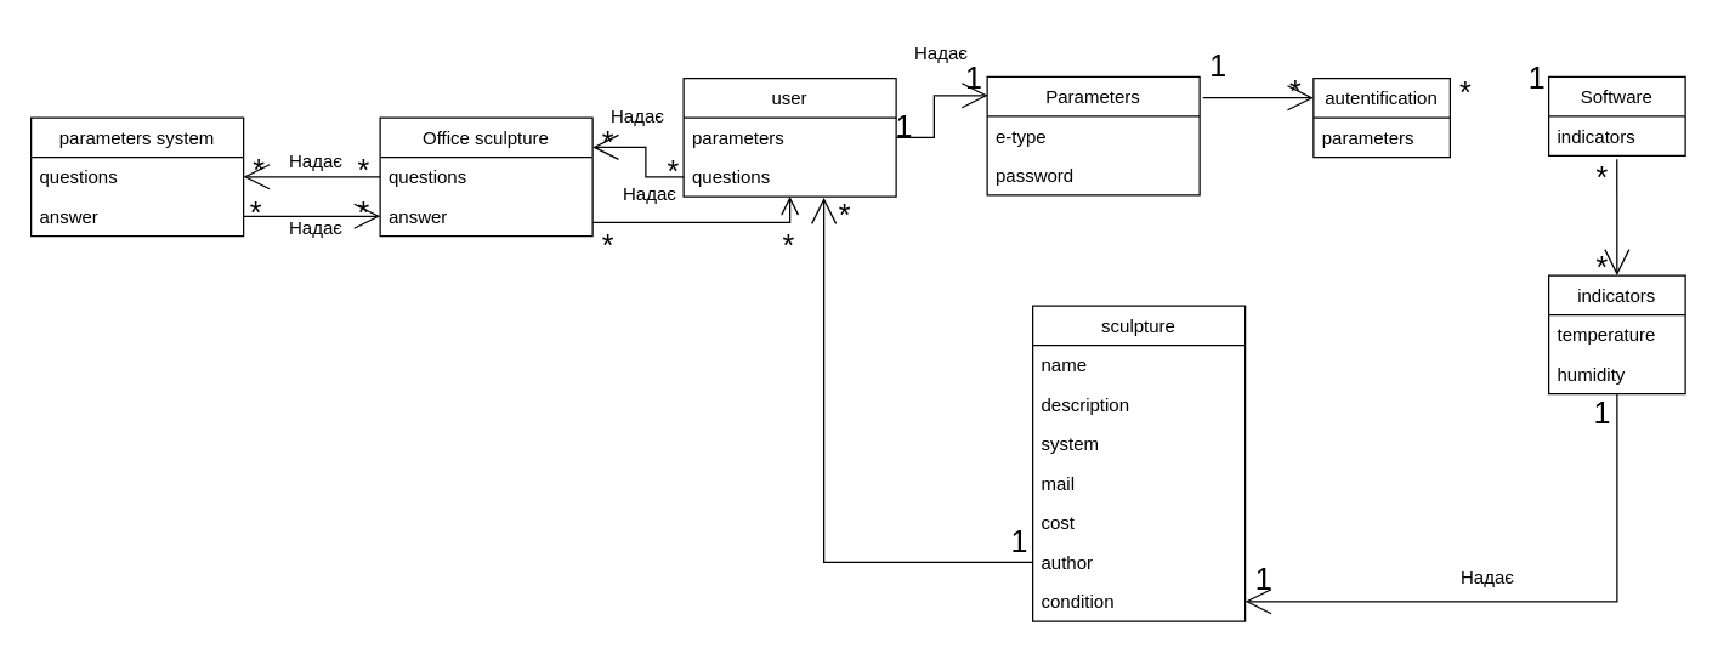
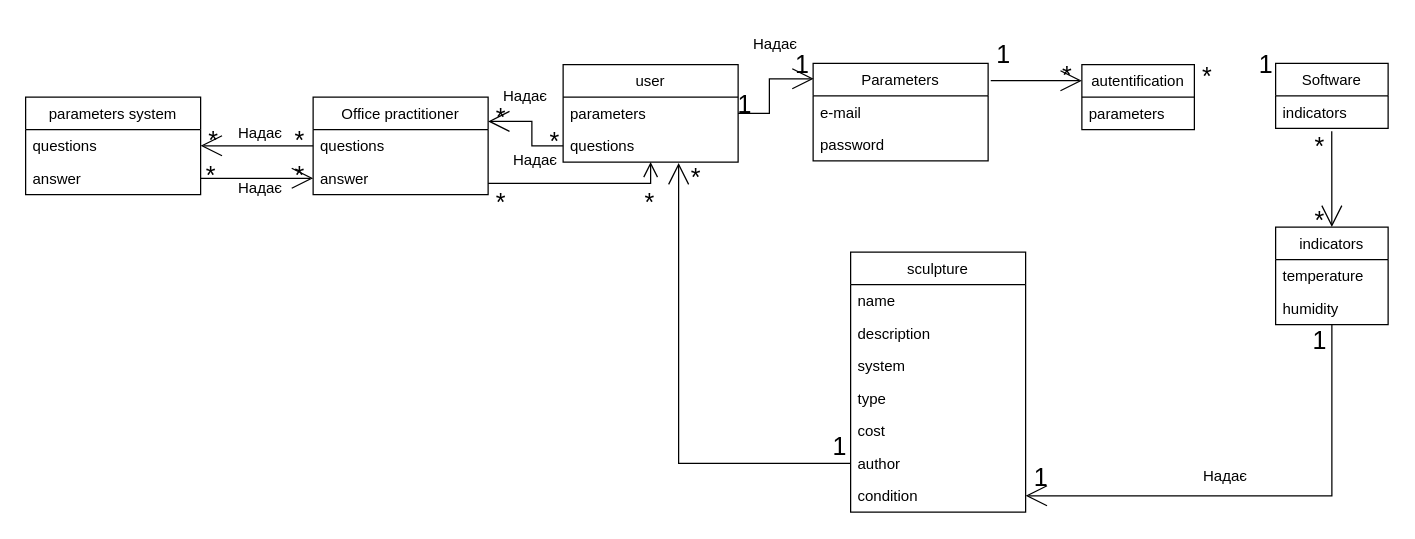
- <mxCell id="11" value="e-type" style="text;strokeColor=none;fillColor=none;align=left;verticalAlign=top;spacingLeft=4;spacingRight=4;overflow=hidden;rotatable=0;points=[[0,0.5],[1,0.5]];portConstraint=eastwest;" vertex="1" parent="10"><mxGeometry y="26" width="140" height="26" as="geometry" /></mxCell>
+ <mxCell id="11" value="e-mail" style="text;strokeColor=none;fillColor=none;align=left;verticalAlign=top;spacingLeft=4;spacingRight=4;overflow=hidden;rotatable=0;points=[[0,0.5],[1,0.5]];portConstraint=eastwest;" vertex="1" parent="10"><mxGeometry y="26" width="140" height="26" as="geometry" /></mxCell>
- <mxCell id="17" value="Office sculpture" style="swimlane;fontStyle=0;childLayout=stackLayout;horizontal=1;startSize=26;fillColor=none;horizontalStack=0;resizeParent=1;resizeParentMax=0;resizeLast=0;collapsible=1;marginBottom=0;" vertex="1" parent="1"><mxGeometry x="250" y="77" width="140" height="78" as="geometry"><mxRectangle x="230" y="430" width="60" height="30" as="alternateBounds" /></mxGeometry></mxCell>
+ <mxCell id="17" value="Office practitioner" style="swimlane;fontStyle=0;childLayout=stackLayout;horizontal=1;startSize=26;fillColor=none;horizontalStack=0;resizeParent=1;resizeParentMax=0;resizeLast=0;collapsible=1;marginBottom=0;" vertex="1" parent="1"><mxGeometry x="250" y="77" width="140" height="78" as="geometry"><mxRectangle x="230" y="430" width="60" height="30" as="alternateBounds" /></mxGeometry></mxCell>
- <mxCell id="24" value="mail" style="text;strokeColor=none;fillColor=none;align=left;verticalAlign=top;spacingLeft=4;spacingRight=4;overflow=hidden;rotatable=0;points=[[0,0.5],[1,0.5]];portConstraint=eastwest;" vertex="1" parent="20"><mxGeometry y="104" width="140" height="26" as="geometry" /></mxCell>
+ <mxCell id="24" value="type" style="text;strokeColor=none;fillColor=none;align=left;verticalAlign=top;spacingLeft=4;spacingRight=4;overflow=hidden;rotatable=0;points=[[0,0.5],[1,0.5]];portConstraint=eastwest;" vertex="1" parent="20"><mxGeometry y="104" width="140" height="26" as="geometry" /></mxCell>
